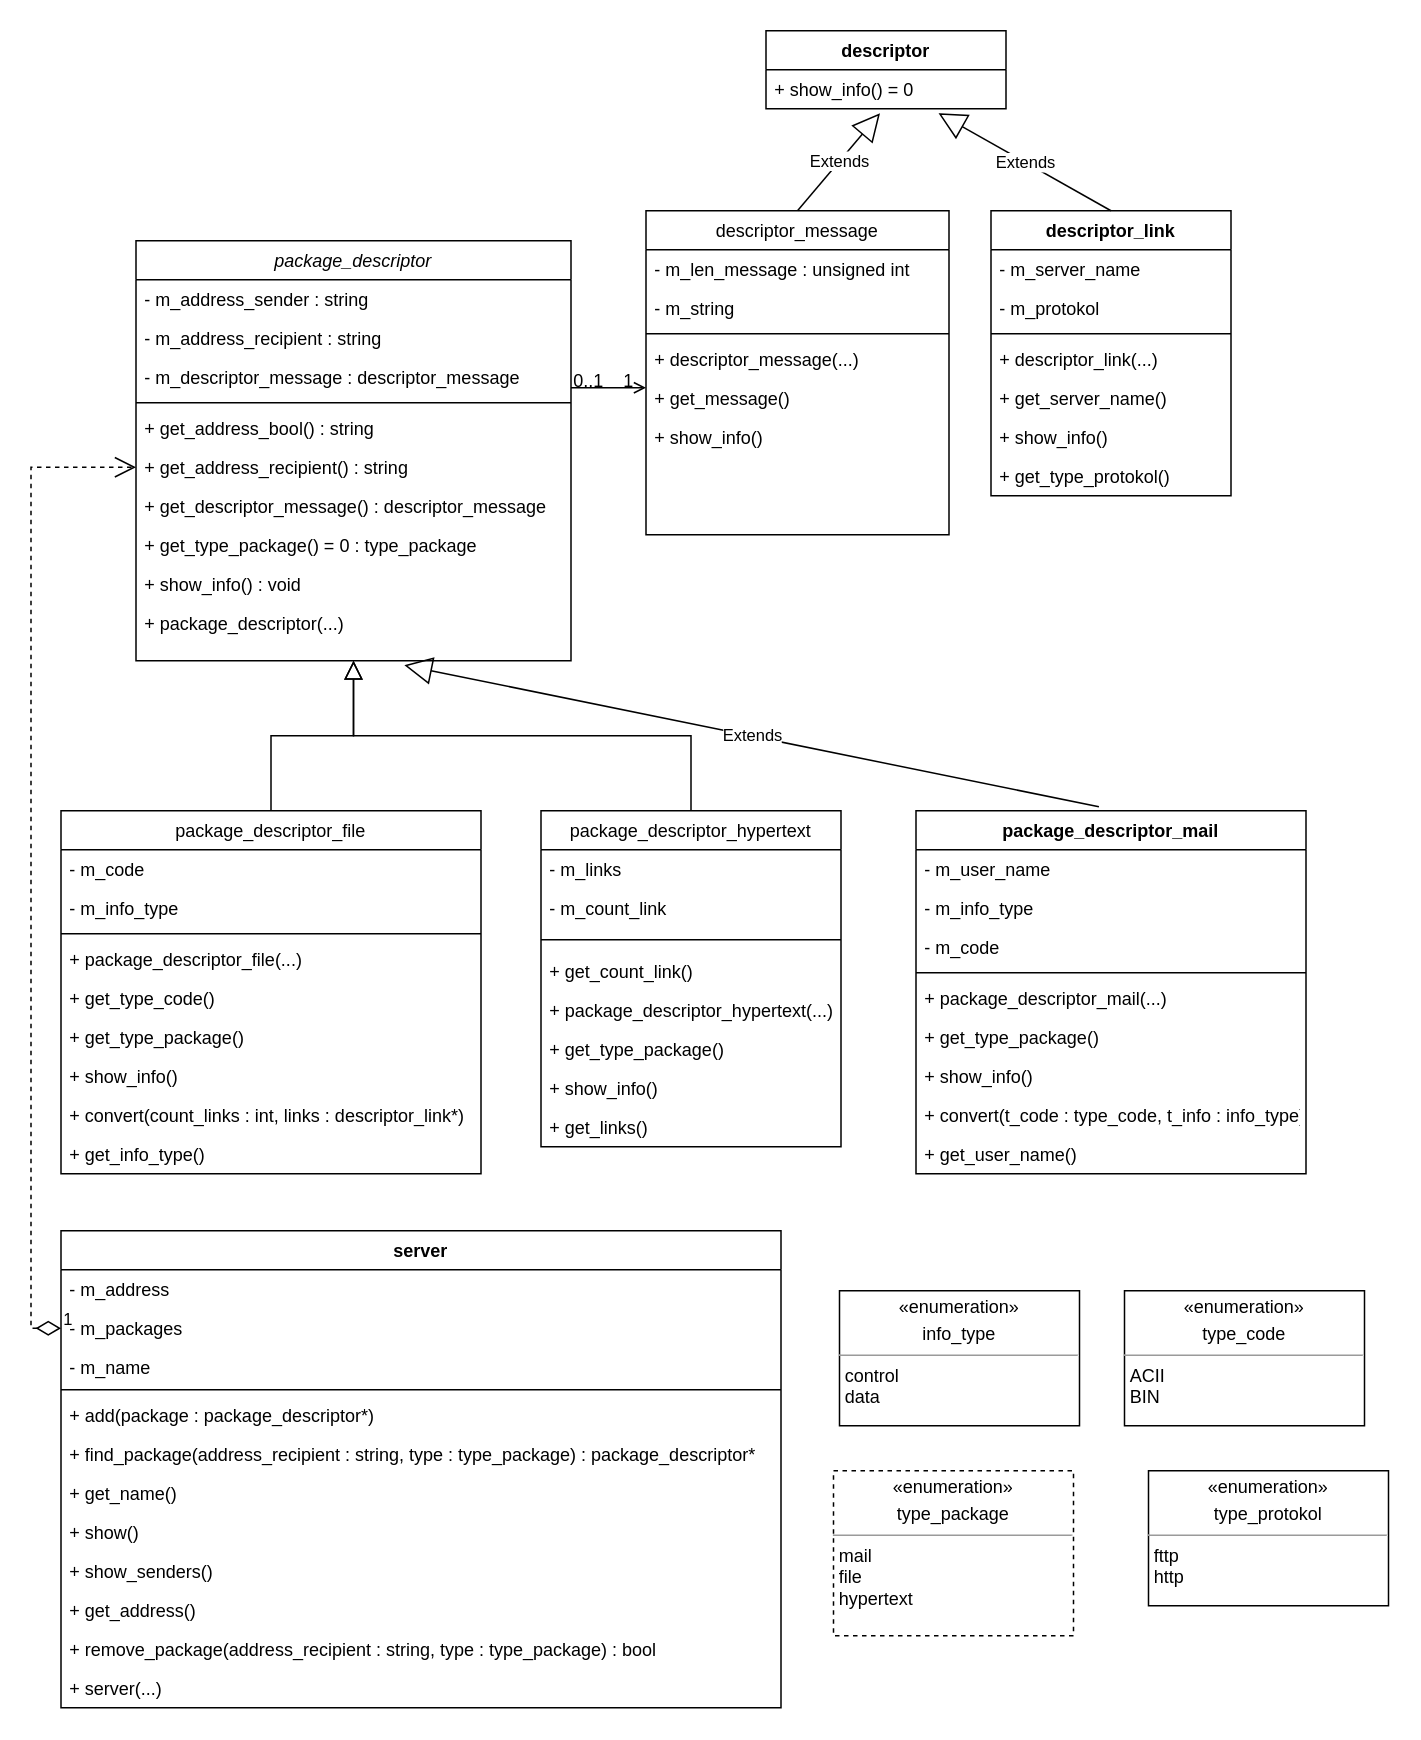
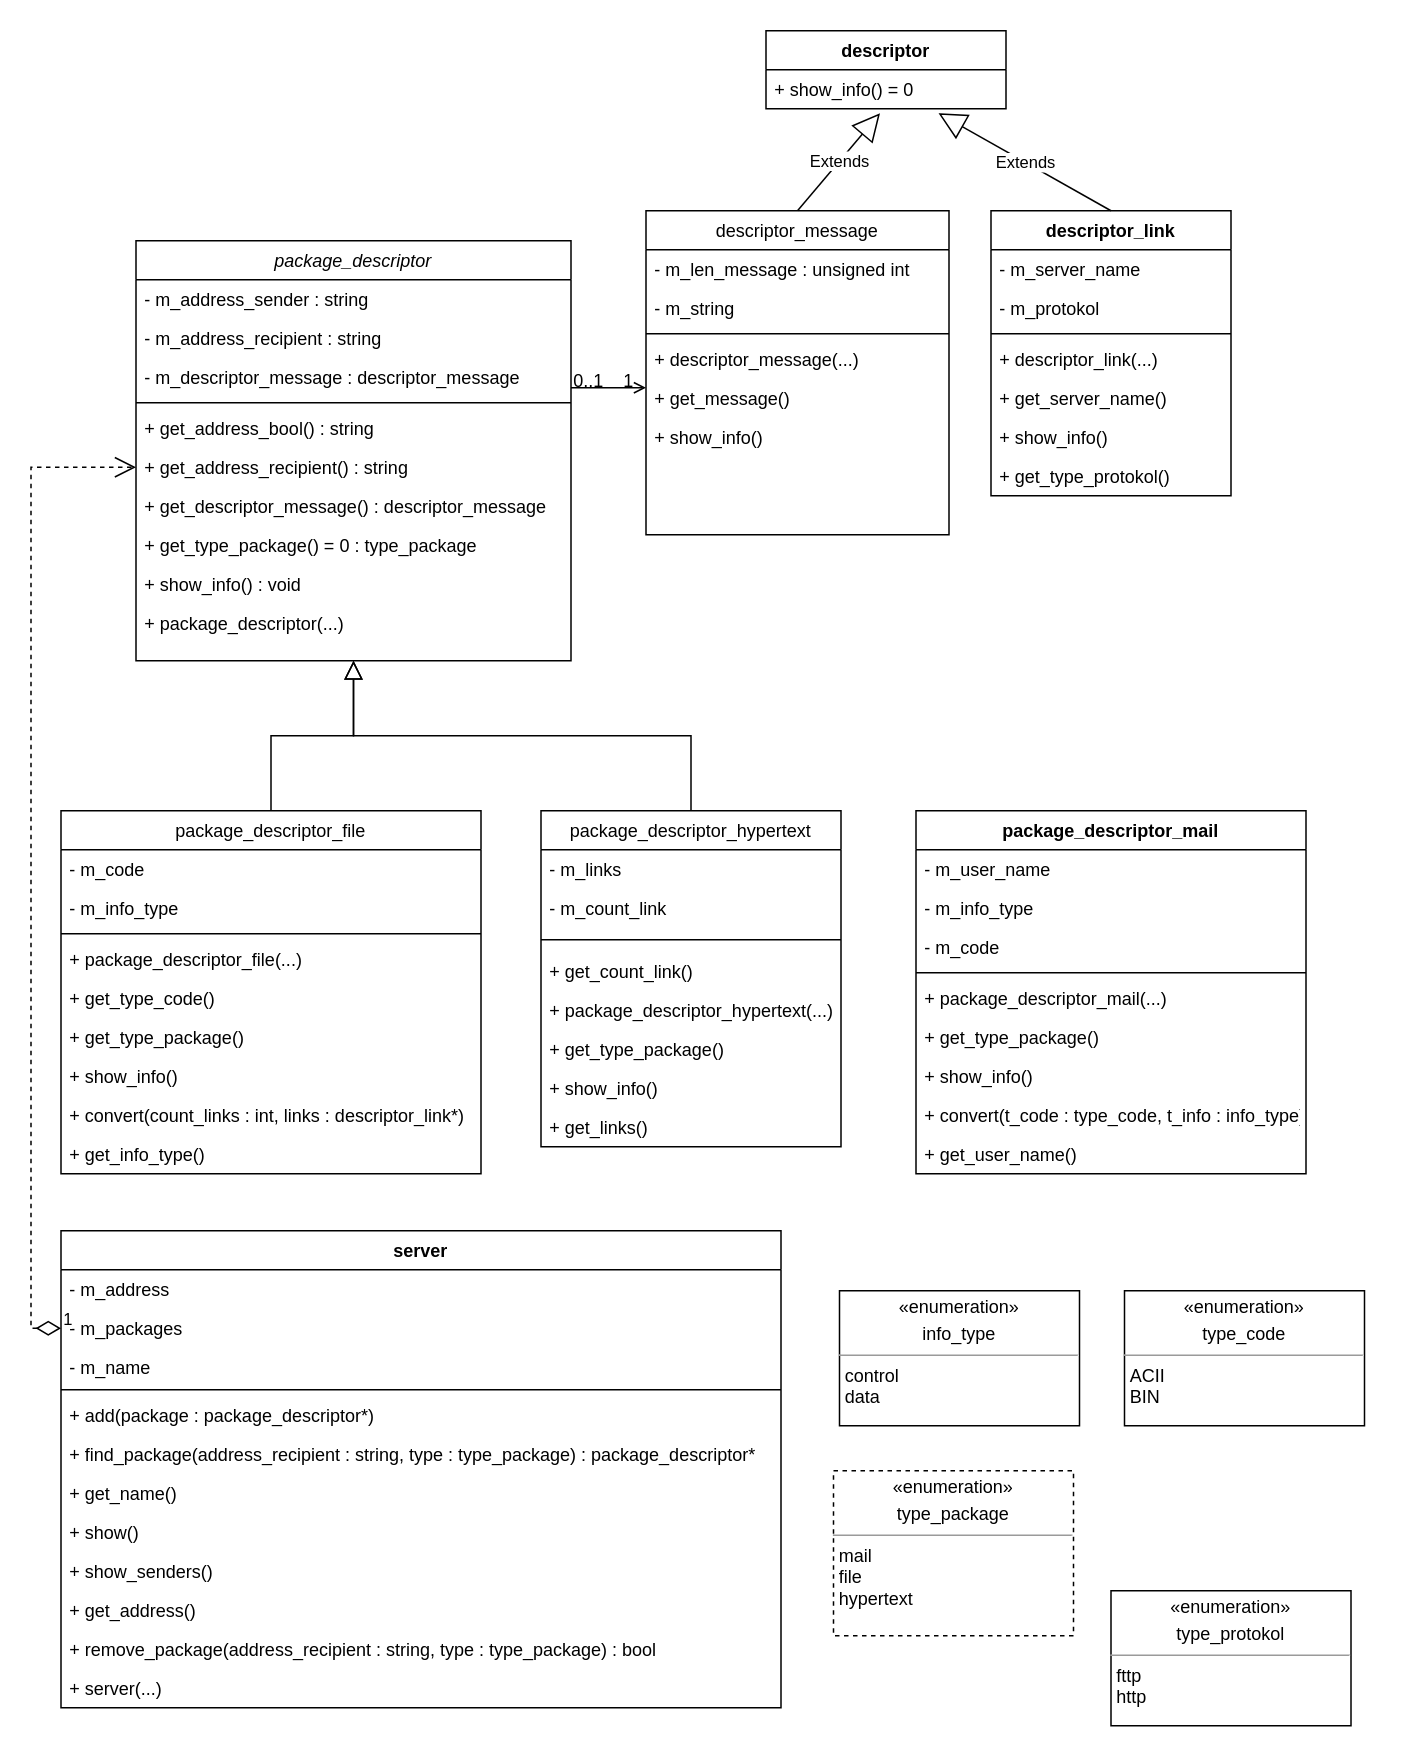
- <mxCell id="66" value="Extends" style="endArrow=block;endSize=16;endFill=0;html=1;rounded=0;exitX=0.469;exitY=-0.011;exitDx=0;exitDy=0;exitPerimeter=0;entryX=0.617;entryY=1.079;entryDx=0;entryDy=0;entryPerimeter=0;" edge="1" parent="1" source="56" target="12"><mxGeometry width="160" relative="1" as="geometry"><mxPoint x="700" y="480" as="sourcePoint" /><mxPoint x="860" y="480" as="targetPoint" /></mxGeometry></mxCell>
- <mxCell id="70" value="&lt;p style=&quot;margin:0px;margin-top:4px;text-align:center;&quot;&gt;«enumeration»&lt;br&gt;&lt;/p&gt;&lt;p style=&quot;margin:0px;margin-top:4px;text-align:center;&quot;&gt;type_protokol&lt;br&gt;&lt;/p&gt;&lt;hr size=&quot;1&quot;&gt;&lt;p style=&quot;margin:0px;margin-left:4px;&quot;&gt;fttp&lt;br&gt;&lt;/p&gt;&lt;p style=&quot;margin:0px;margin-left:4px;&quot;&gt;http&lt;/p&gt;" style="verticalAlign=top;align=left;overflow=fill;fontSize=12;fontFamily=Helvetica;html=1;" vertex="1" parent="1"><mxGeometry x="765" y="980" width="160" height="90" as="geometry" /></mxCell>
+ <mxCell id="70" value="&lt;p style=&quot;margin:0px;margin-top:4px;text-align:center;&quot;&gt;«enumeration»&lt;br&gt;&lt;/p&gt;&lt;p style=&quot;margin:0px;margin-top:4px;text-align:center;&quot;&gt;type_protokol&lt;br&gt;&lt;/p&gt;&lt;hr size=&quot;1&quot;&gt;&lt;p style=&quot;margin:0px;margin-left:4px;&quot;&gt;fttp&lt;br&gt;&lt;/p&gt;&lt;p style=&quot;margin:0px;margin-left:4px;&quot;&gt;http&lt;/p&gt;" style="verticalAlign=top;align=left;overflow=fill;fontSize=12;fontFamily=Helvetica;html=1;" vertex="1" parent="1"><mxGeometry x="740" y="1060" width="160" height="90" as="geometry" /></mxCell>
